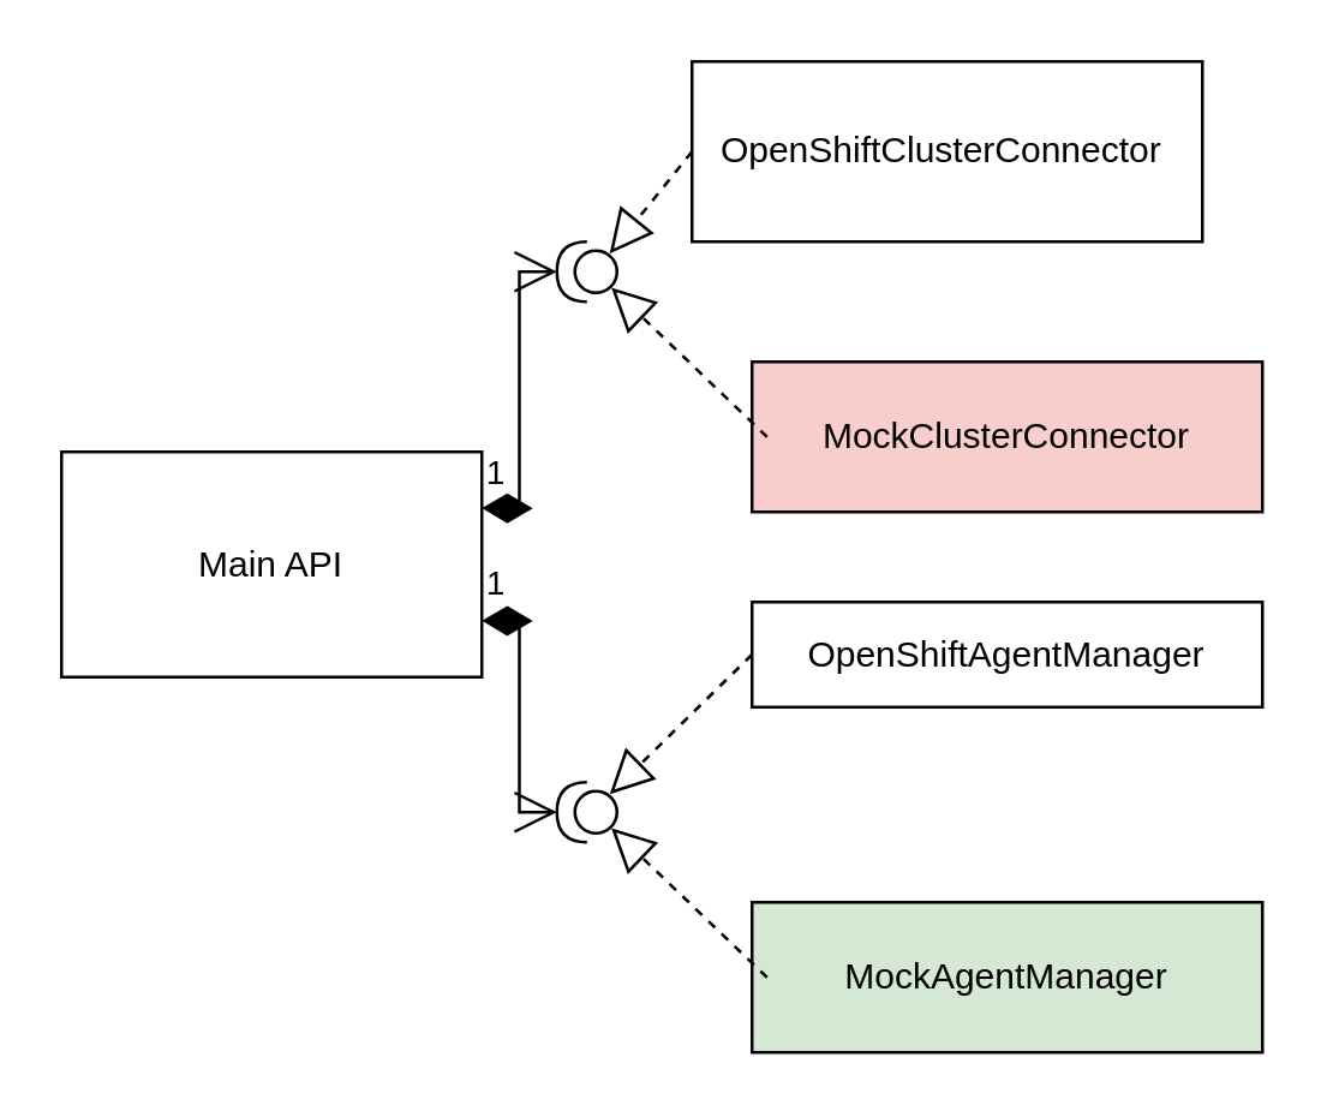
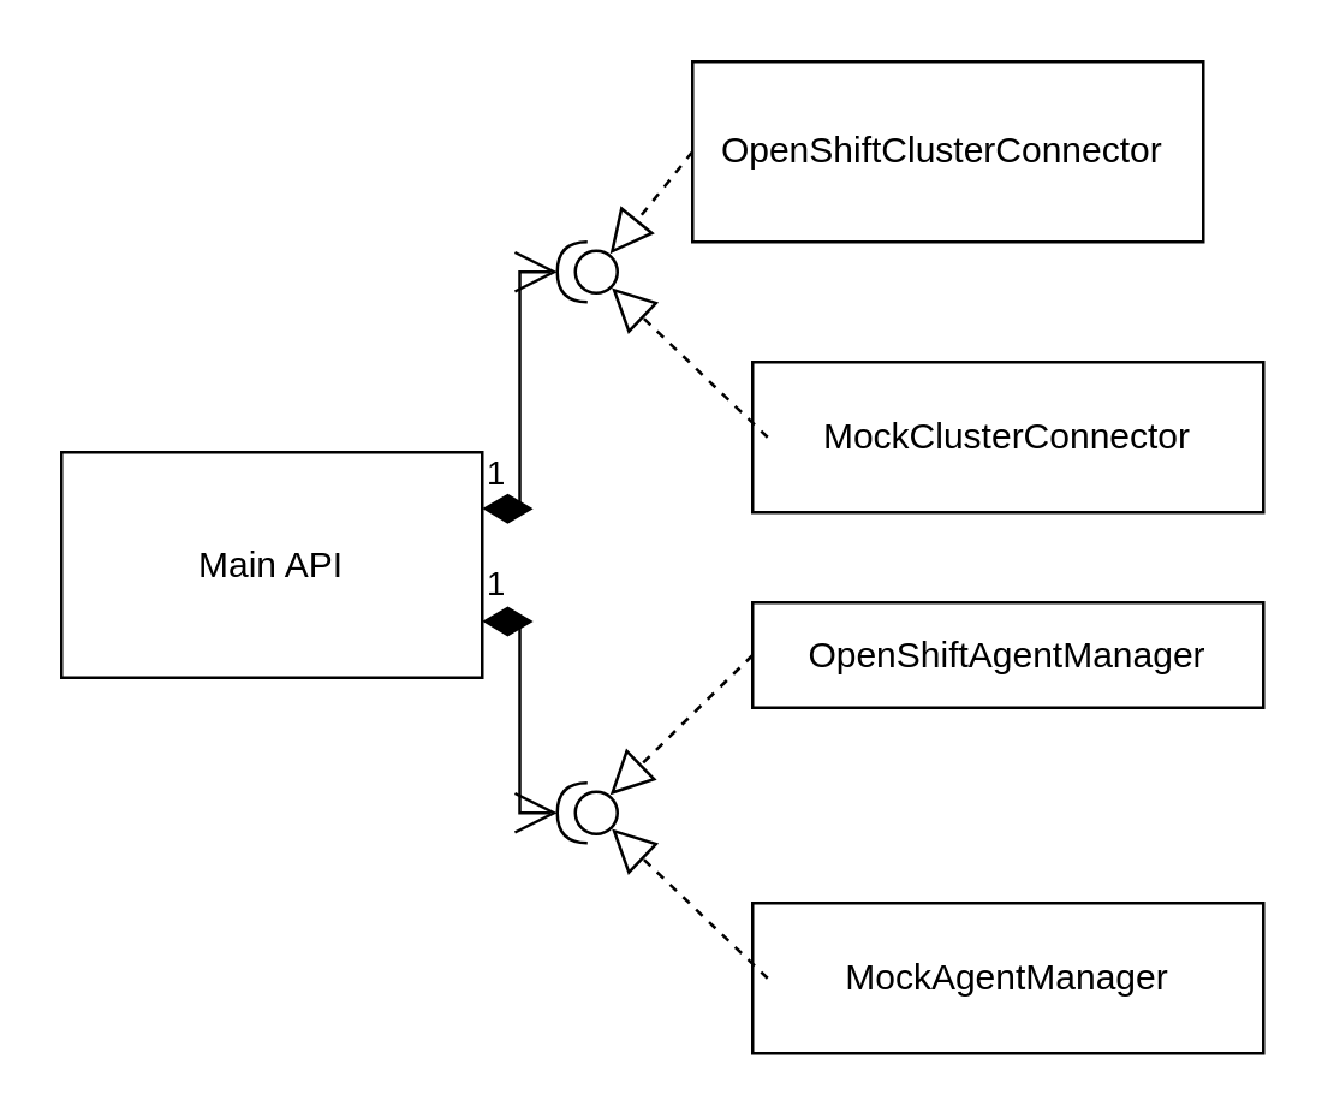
- <mxCell id="7" value="MockClusterConnector" style="html=1;whiteSpace=wrap;fillColor=#f8cecc;" vertex="1" parent="1"><mxGeometry x="250" y="120" width="170" height="50" as="geometry" /></mxCell>
+ <mxCell id="7" value="MockClusterConnector" style="html=1;whiteSpace=wrap;" vertex="1" parent="1"><mxGeometry x="250" y="120" width="170" height="50" as="geometry" /></mxCell>
- <mxCell id="12" value="MockAgentManager" style="html=1;whiteSpace=wrap;fillColor=#d5e8d4;" vertex="1" parent="1"><mxGeometry x="250" y="300" width="170" height="50" as="geometry" /></mxCell>
+ <mxCell id="12" value="MockAgentManager" style="html=1;whiteSpace=wrap;" vertex="1" parent="1"><mxGeometry x="250" y="300" width="170" height="50" as="geometry" /></mxCell>
